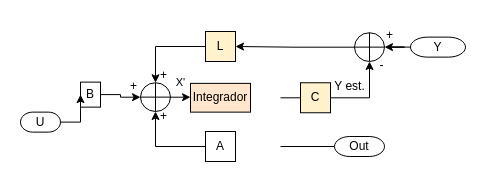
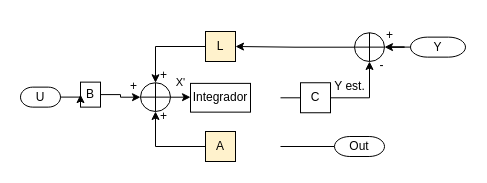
- <mxCell id="3" value="Integrador" style="whiteSpace=wrap;strokeWidth=1;fillColor=#ffe6cc;" vertex="1" parent="1"><mxGeometry x="190" y="82.88" width="60" height="28.75" as="geometry" /></mxCell>
+ <mxCell id="3" value="Integrador" style="whiteSpace=wrap;strokeWidth=1;" vertex="1" parent="1"><mxGeometry x="190" y="82.88" width="60" height="28.75" as="geometry" /></mxCell>
- <mxCell id="11" value="C" style="whiteSpace=wrap;strokeWidth=1;fillColor=#fff2cc;" vertex="1" parent="1"><mxGeometry x="300" y="82.25" width="30" height="30" as="geometry" /></mxCell>
+ <mxCell id="11" value="C" style="whiteSpace=wrap;strokeWidth=1;" vertex="1" parent="1"><mxGeometry x="300" y="82.25" width="30" height="30" as="geometry" /></mxCell>
- <mxCell id="26" value="U" style="strokeWidth=1;html=1;shape=mxgraph.flowchart.terminator;whiteSpace=wrap;" vertex="1" parent="1"><mxGeometry x="20" y="111.63" width="40" height="20" as="geometry" /></mxCell>
+ <mxCell id="26" value="U" style="strokeWidth=1;html=1;shape=mxgraph.flowchart.terminator;whiteSpace=wrap;" vertex="1" parent="1"><mxGeometry x="20" y="86.63" width="40" height="20" as="geometry" /></mxCell>
- <mxCell id="2" value="A" style="whiteSpace=wrap;strokeWidth=1;" vertex="1" parent="1"><mxGeometry x="205" y="131" width="30" height="30" as="geometry" /></mxCell>
+ <mxCell id="2" value="A" style="whiteSpace=wrap;strokeWidth=1;fillColor=#fff2cc;" vertex="1" parent="1"><mxGeometry x="205" y="131" width="30" height="30" as="geometry" /></mxCell>
